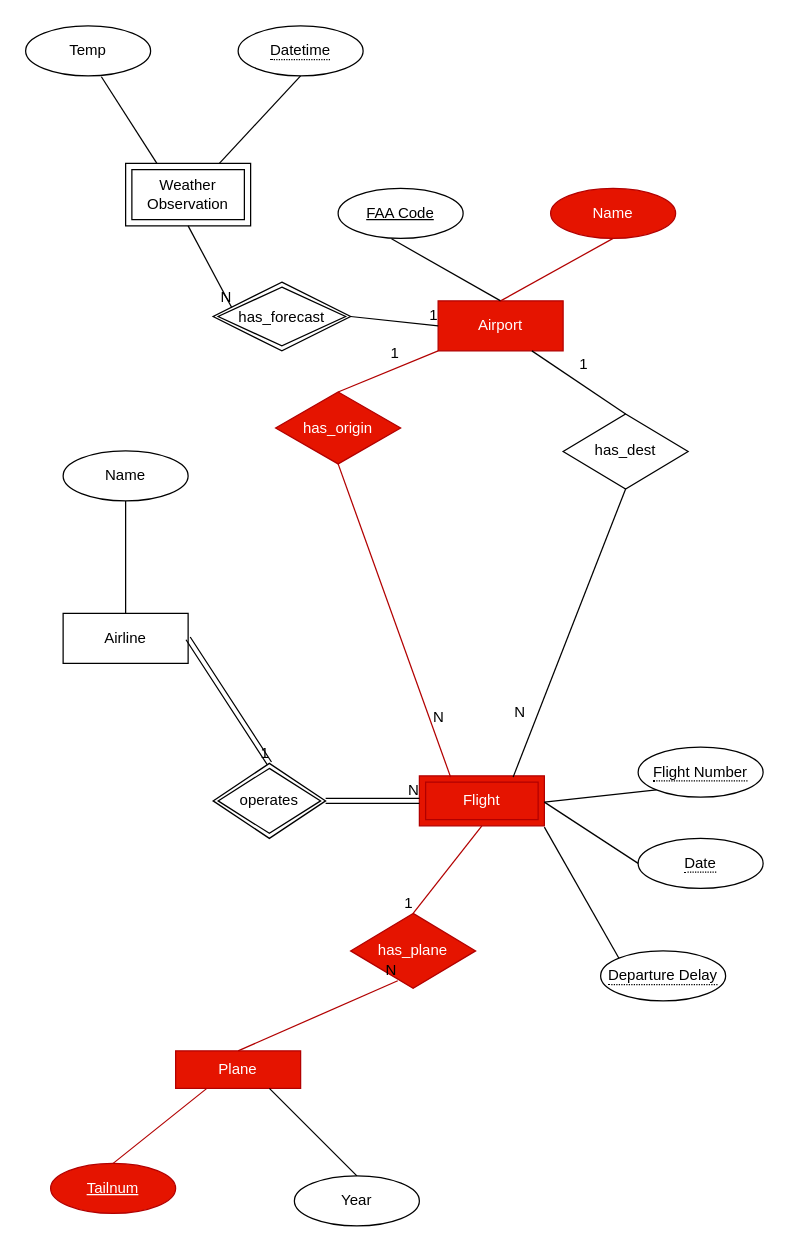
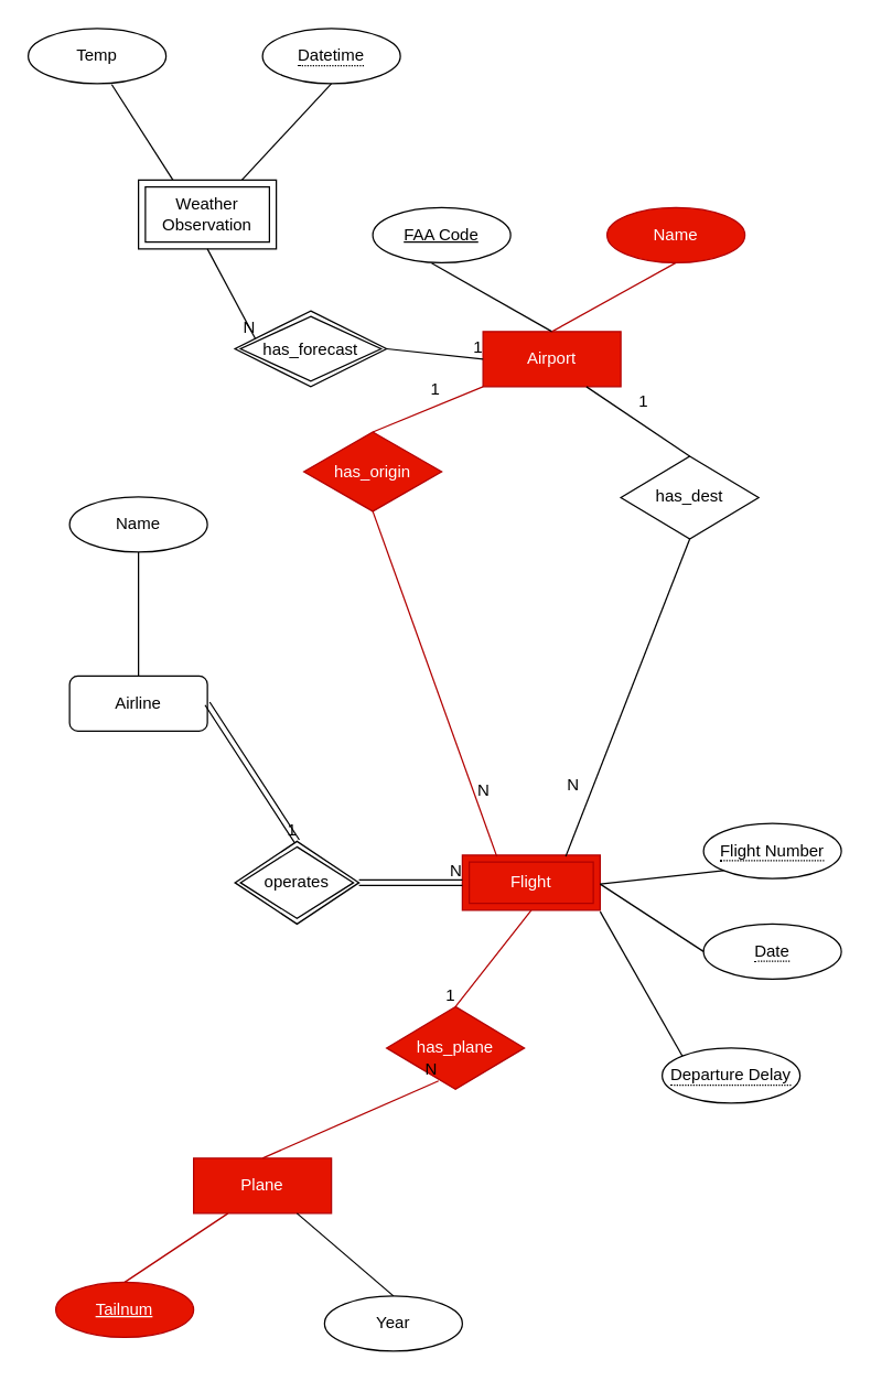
- <mxCell id="5" value="Airline" style="whiteSpace=wrap;html=1;align=center;" parent="1" vertex="1"><mxGeometry x="50" y="490" width="100" height="40" as="geometry" /></mxCell>
+ <mxCell id="5" value="Airline" style="whiteSpace=wrap;html=1;align=center;rounded=1;" parent="1" vertex="1"><mxGeometry x="50" y="490" width="100" height="40" as="geometry" /></mxCell>
- <mxCell id="4" value="Plane" style="whiteSpace=wrap;html=1;align=center;fillColor=#e51400;fontColor=#ffffff;strokeColor=#B20000;" parent="1" vertex="1"><mxGeometry x="140" y="840" width="100" height="30" as="geometry" /></mxCell>
+ <mxCell id="4" value="Plane" style="whiteSpace=wrap;html=1;align=center;fillColor=#e51400;fontColor=#ffffff;strokeColor=#B20000;" parent="1" vertex="1"><mxGeometry x="140" y="840" width="100" height="40" as="geometry" /></mxCell>
